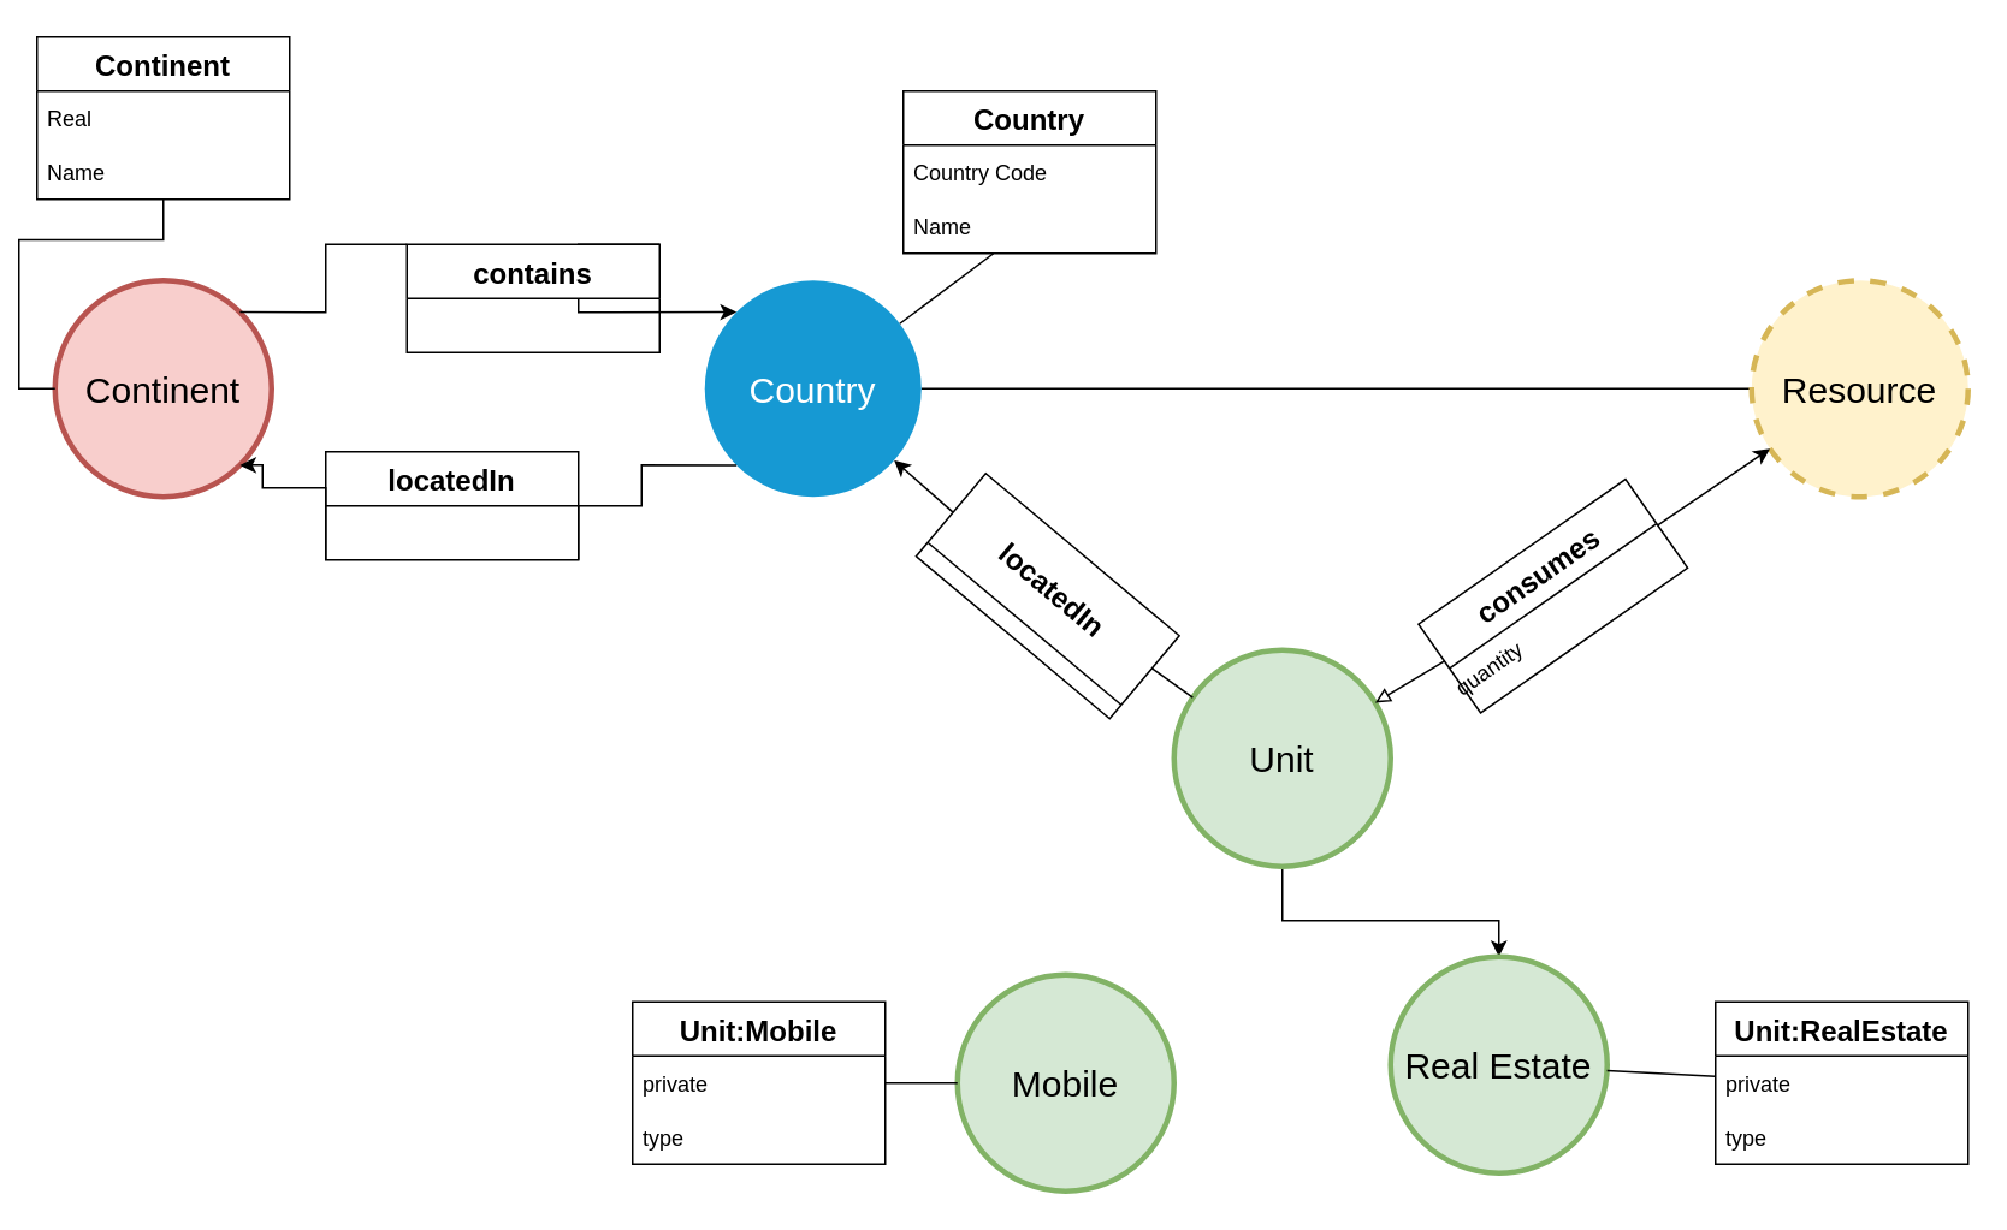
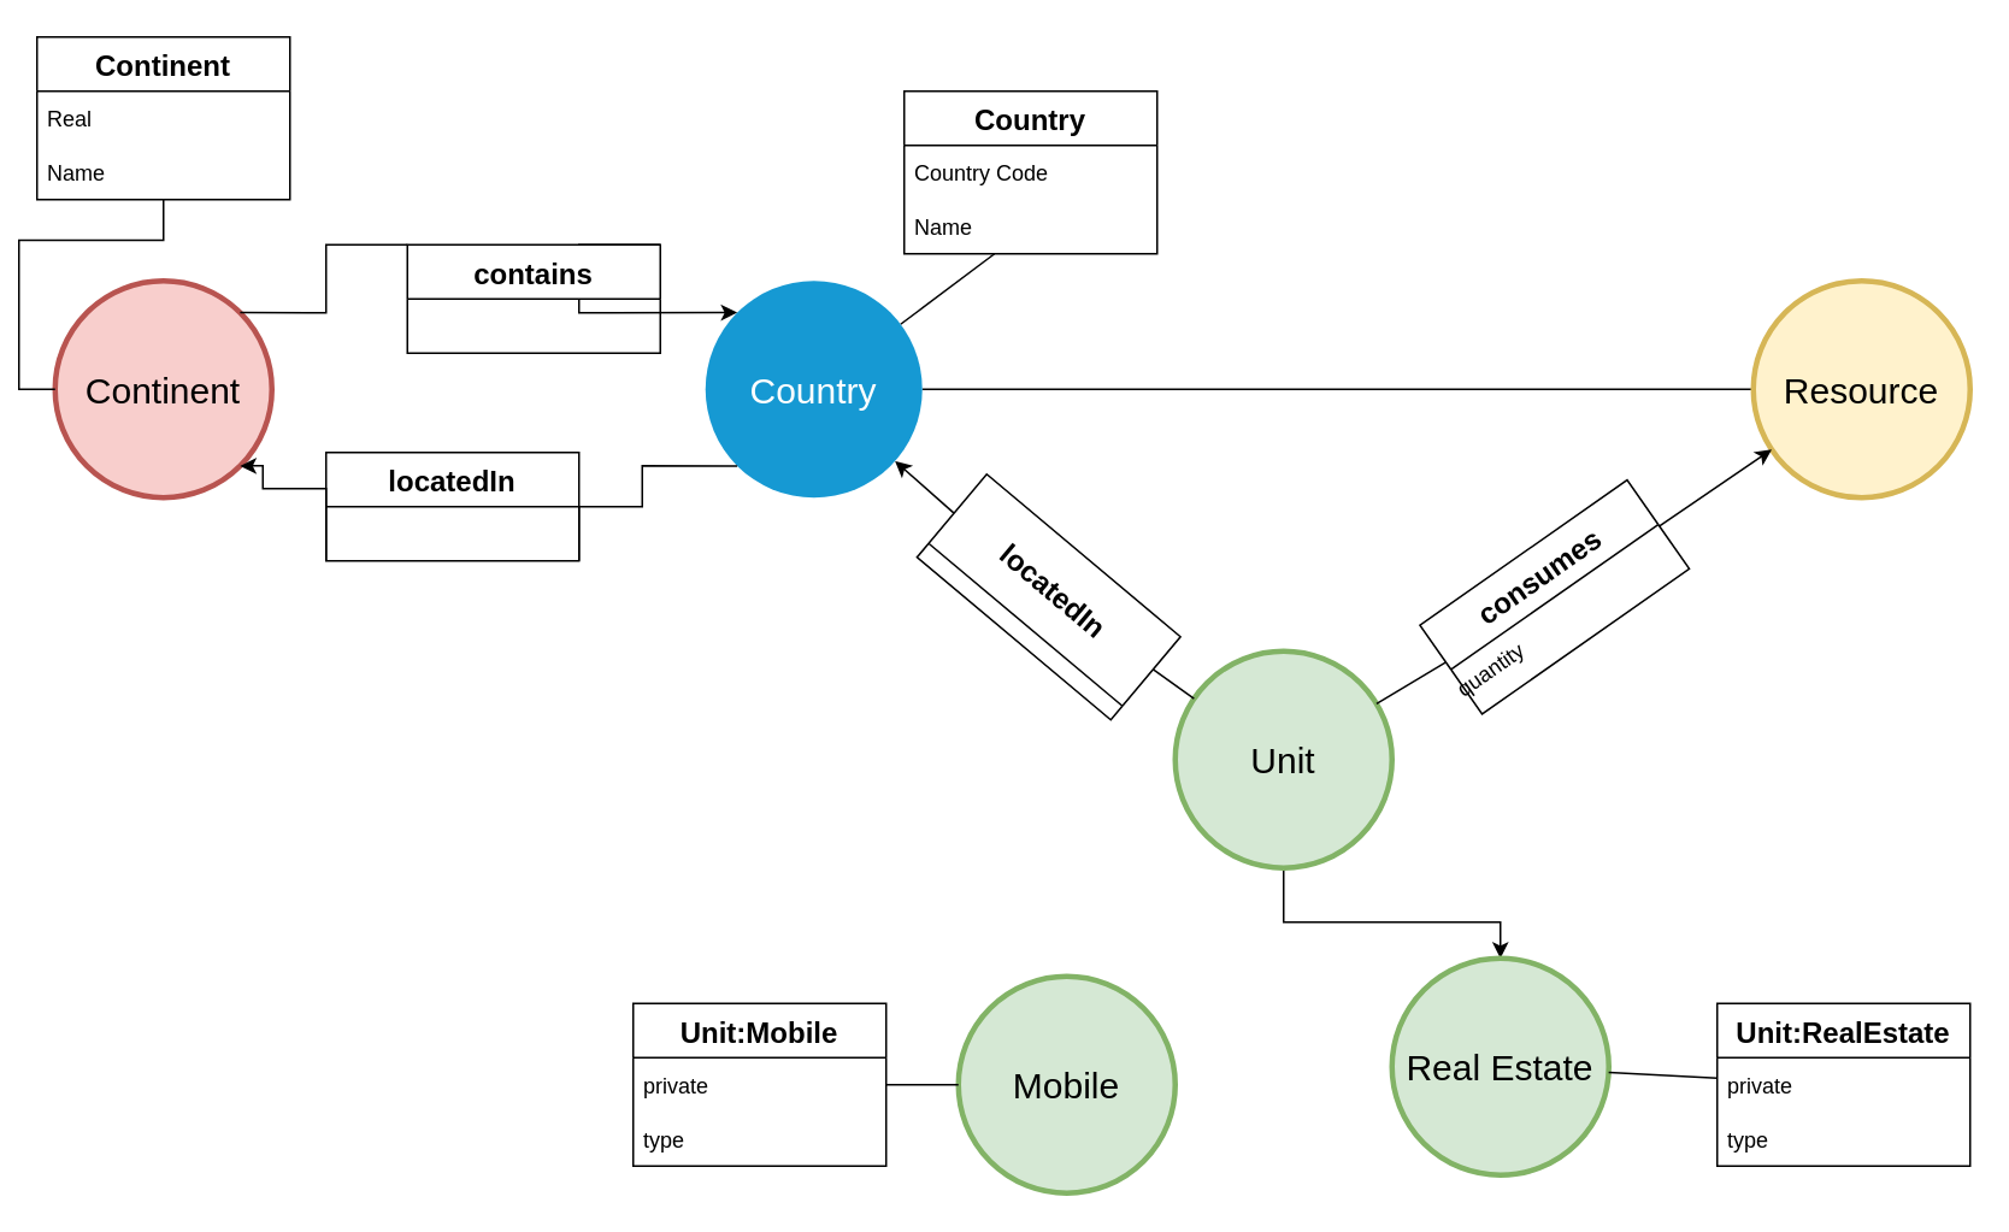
- <mxCell id="29" value="Resource" style="ellipse;whiteSpace=wrap;html=1;shadow=0;fontFamily=Helvetica;fontSize=20;align=center;strokeWidth=3;fillColor=#fff2cc;strokeColor=#d6b656;dashed=1;" vertex="1" parent="1"><mxGeometry x="970" y="155" width="120" height="120" as="geometry" /></mxCell>
+ <mxCell id="29" value="Resource" style="ellipse;whiteSpace=wrap;html=1;shadow=0;fontFamily=Helvetica;fontSize=20;align=center;strokeWidth=3;fillColor=#fff2cc;strokeColor=#d6b656;" vertex="1" parent="1"><mxGeometry x="970" y="155" width="120" height="120" as="geometry" /></mxCell>
- <mxCell id="28" style="edgeStyle=none;rounded=0;orthogonalLoop=1;jettySize=auto;html=1;startArrow=none;startFill=1;endArrow=block;endFill=0;" edge="1" parent="1" source="34" target="10"><mxGeometry relative="1" as="geometry" /></mxCell>
+ <mxCell id="28" style="edgeStyle=none;rounded=0;orthogonalLoop=1;jettySize=auto;html=1;startArrow=none;startFill=1;endArrow=none;endFill=0;" edge="1" parent="1" source="34" target="10"><mxGeometry relative="1" as="geometry" /></mxCell>
